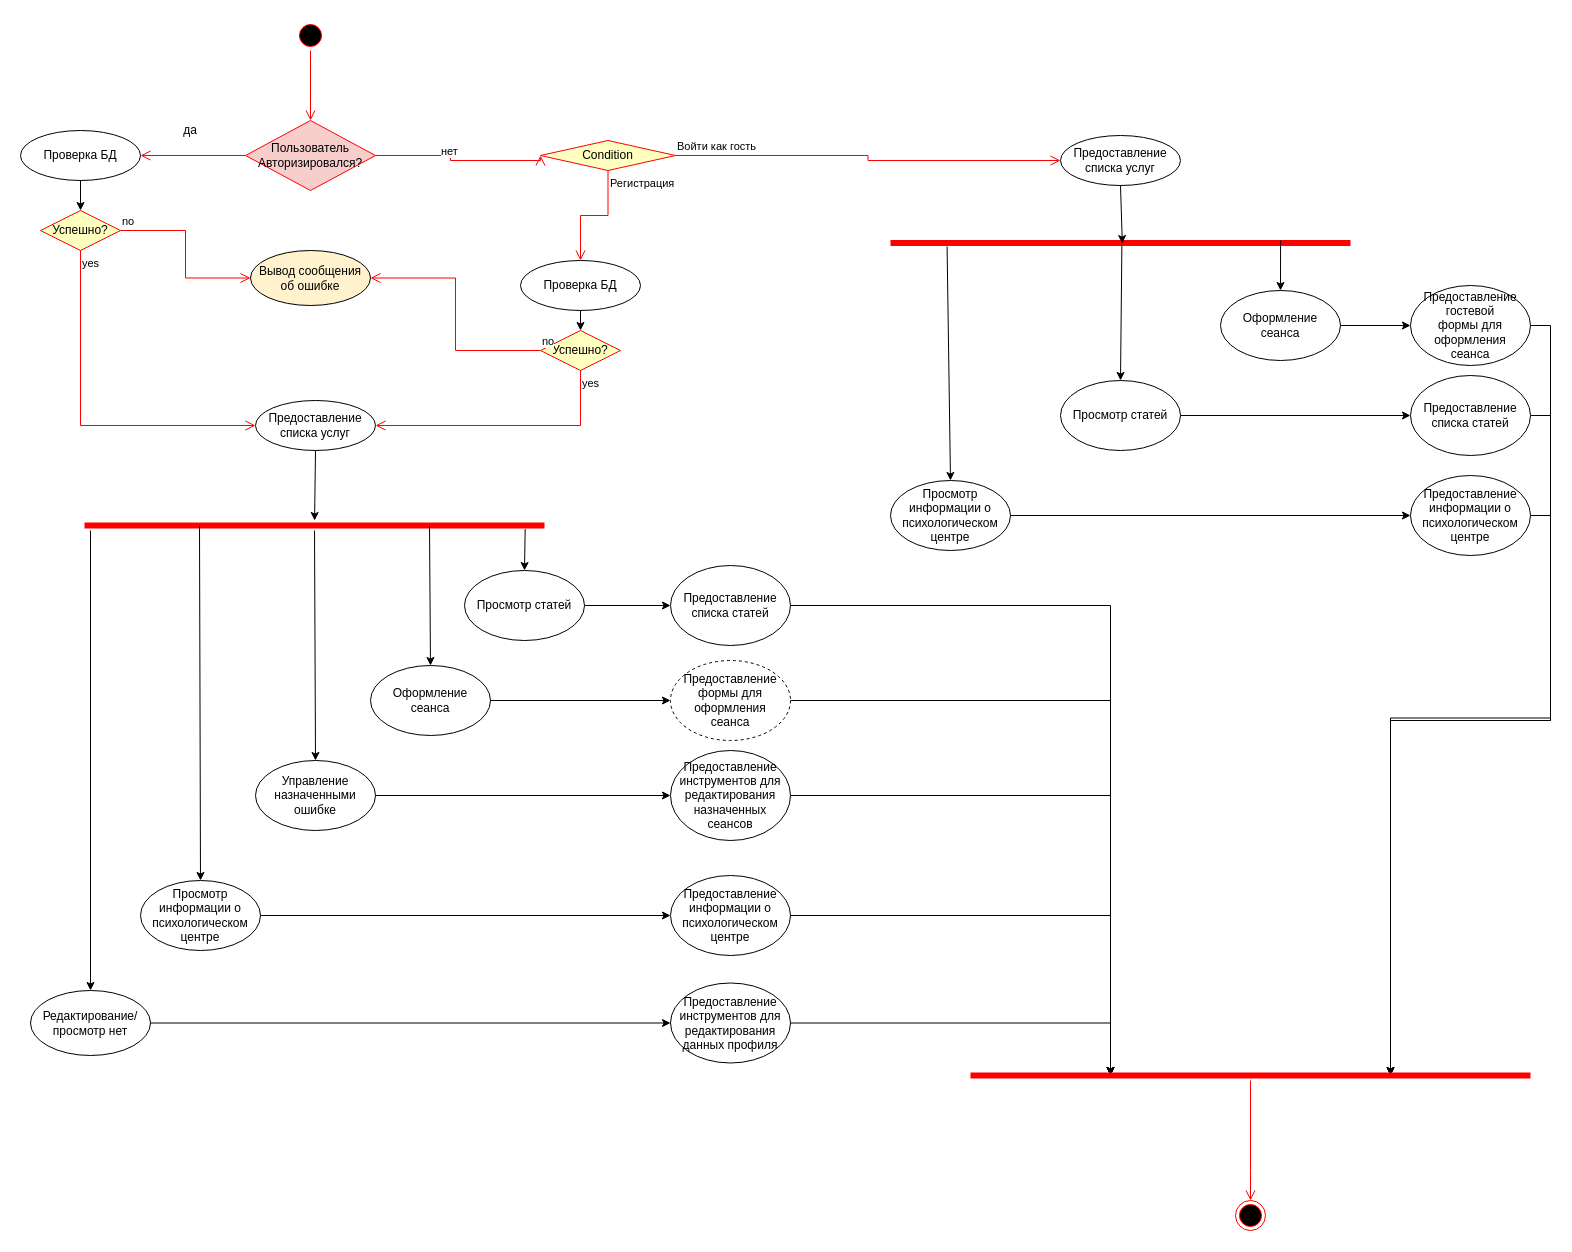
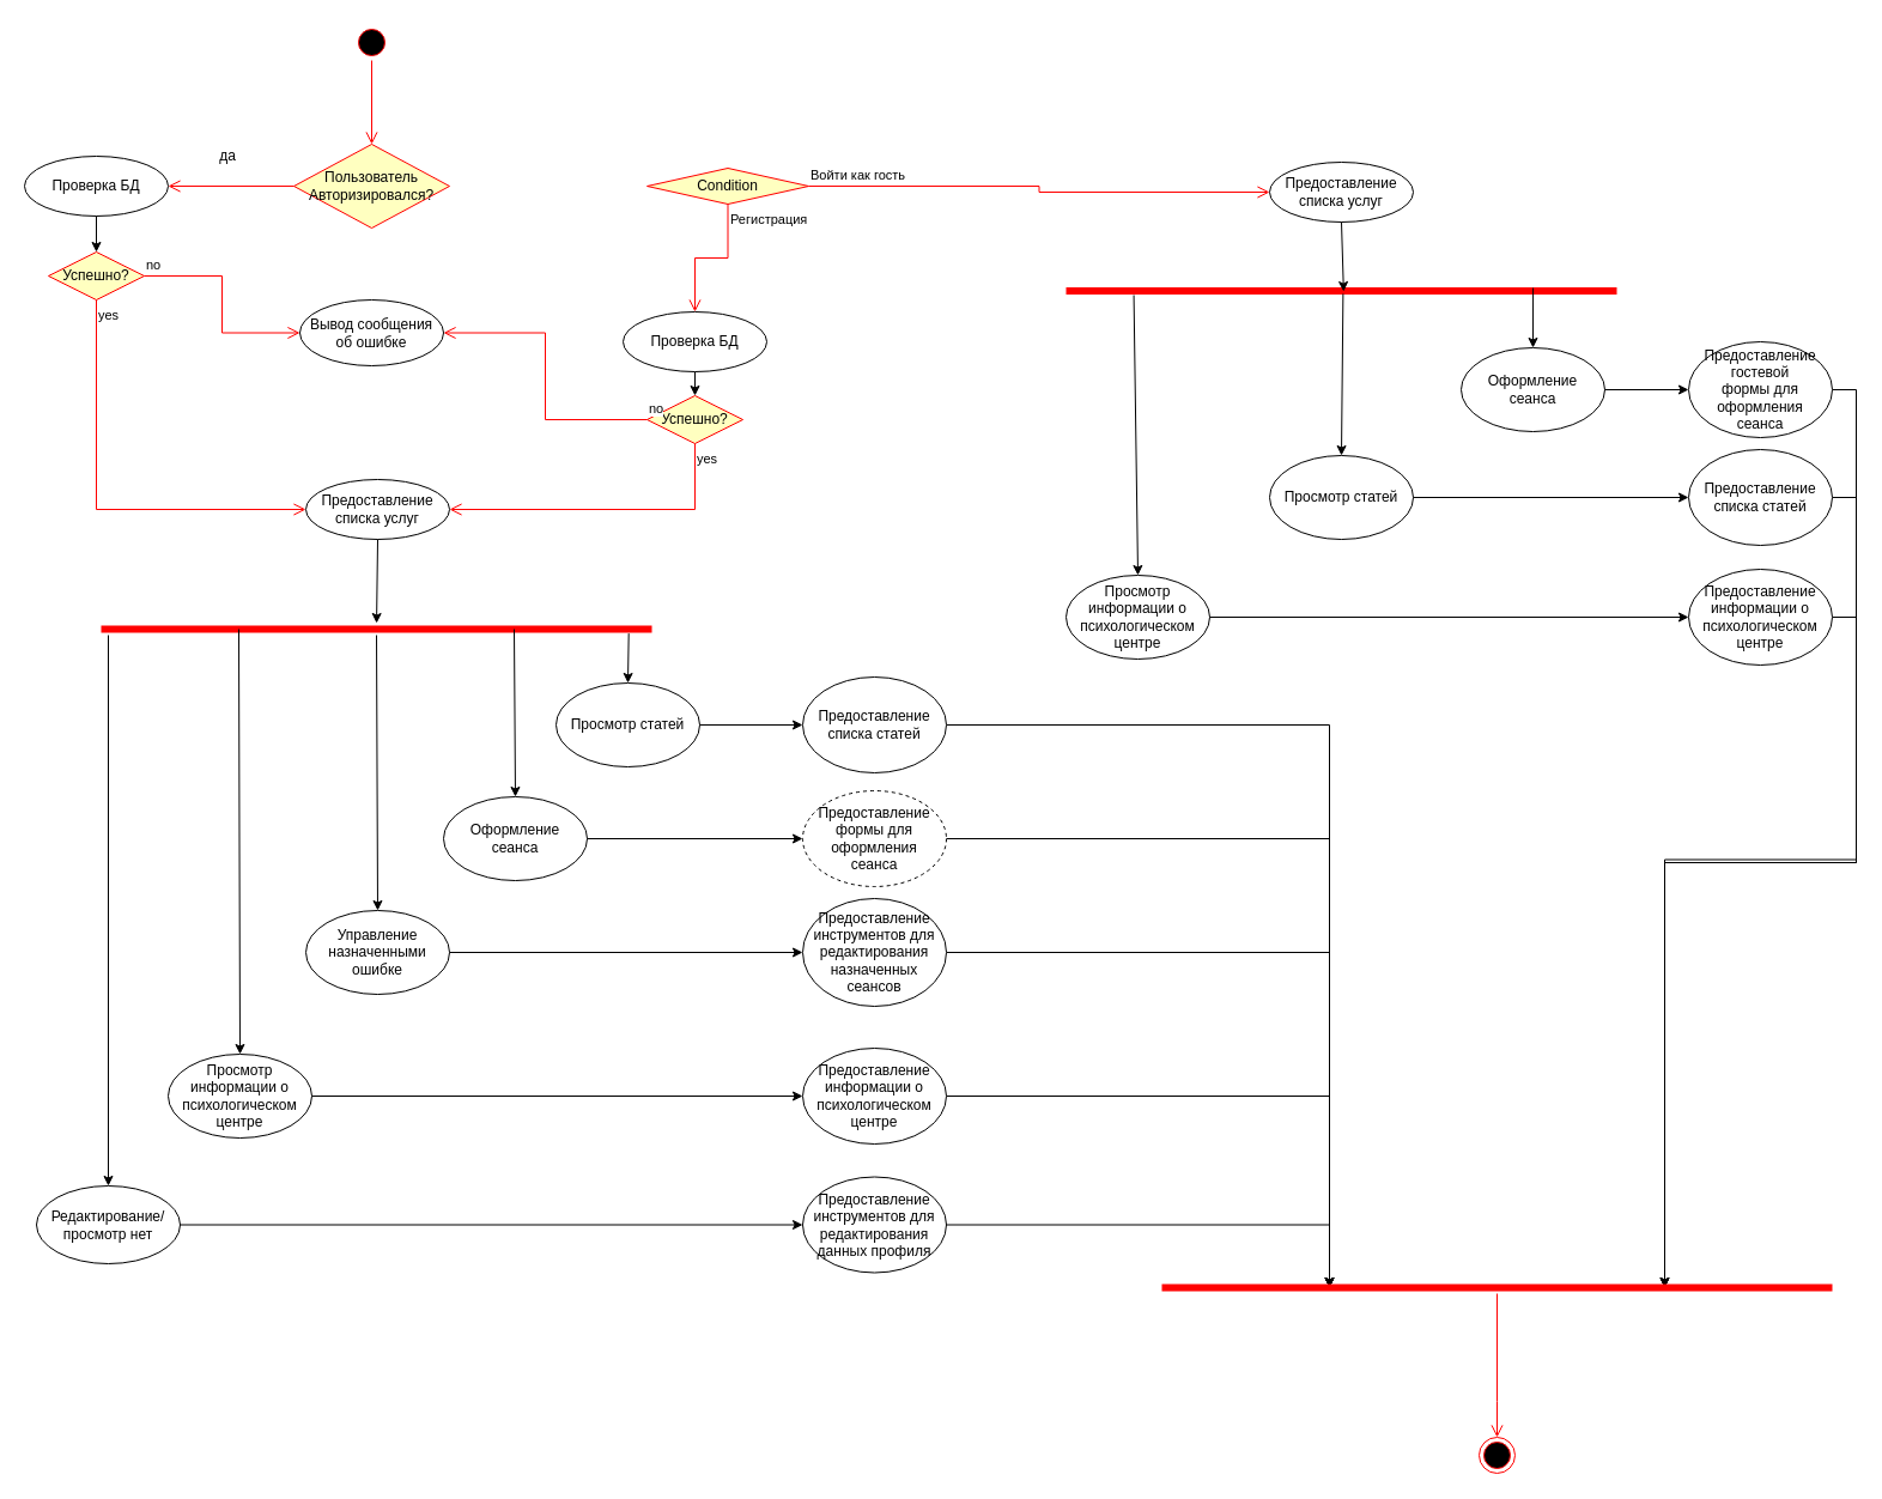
- <mxCell id="5" value="Пользователь&lt;br&gt;Авторизировался?" style="rhombus;whiteSpace=wrap;html=1;fontColor=#000000;fillColor=#f8cecc;strokeColor=#ff0000;" vertex="1" parent="1"><mxGeometry x="245" y="120" width="130" height="70" as="geometry" /></mxCell>
+ <mxCell id="5" value="Пользователь&lt;br&gt;Авторизировался?" style="rhombus;whiteSpace=wrap;html=1;fontColor=#000000;fillColor=#ffffc0;strokeColor=#ff0000;" vertex="1" parent="1"><mxGeometry x="245" y="120" width="130" height="70" as="geometry" /></mxCell>
- <mxCell id="6" value="нет" style="edgeStyle=orthogonalEdgeStyle;html=1;align=left;verticalAlign=bottom;endArrow=open;endSize=8;strokeColor=#ff0000;rounded=0;entryX=0;entryY=0.5;entryDx=0;entryDy=0;" edge="1" source="5" parent="1" target="9"><mxGeometry x="-0.263" y="-5" relative="1" as="geometry"><mxPoint x="470" y="155" as="targetPoint" /><Array as="points"><mxPoint x="450" y="155" /><mxPoint x="450" y="160" /></Array><mxPoint as="offset" /></mxGeometry></mxCell>
- <mxCell id="21" value="Вывод сообщения&lt;br&gt;об ошибке" style="ellipse;whiteSpace=wrap;html=1;fillColor=#fff2cc;" vertex="1" parent="1"><mxGeometry x="250" y="250" width="120" height="55" as="geometry" /></mxCell>
+ <mxCell id="21" value="Вывод сообщения&lt;br&gt;об ошибке" style="ellipse;whiteSpace=wrap;html=1;" vertex="1" parent="1"><mxGeometry x="250" y="250" width="120" height="55" as="geometry" /></mxCell>
